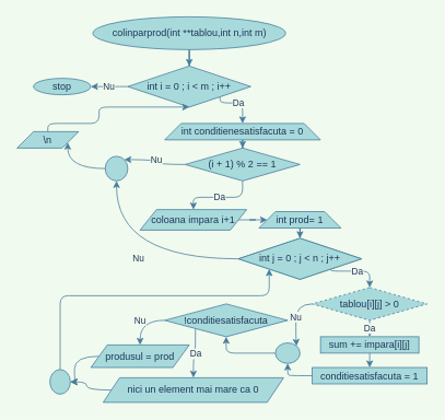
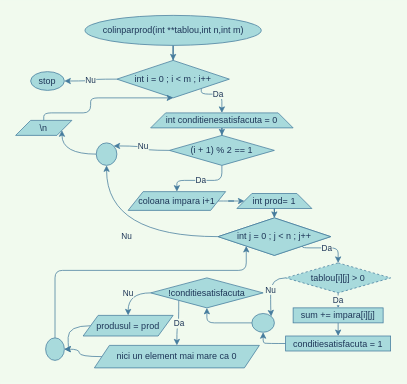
- <mxCell id="10" value="stop" style="ellipse;whiteSpace=wrap;html=1;fillColor=#A8DADC;labelBackgroundColor=none;labelBorderColor=none;sketch=0;strokeColor=#457B9D;fontColor=#1D3557;" vertex="1" parent="1"><mxGeometry x="40" y="95" width="70" height="20" as="geometry" /></mxCell>
+ <mxCell id="10" value="stop" style="ellipse;whiteSpace=wrap;html=1;fillColor=#A8DADC;labelBackgroundColor=none;labelBorderColor=none;sketch=0;strokeColor=#457B9D;fontColor=#1D3557;" vertex="1" parent="1"><mxGeometry x="40" y="95" width="45" height="25" as="geometry" /></mxCell>
